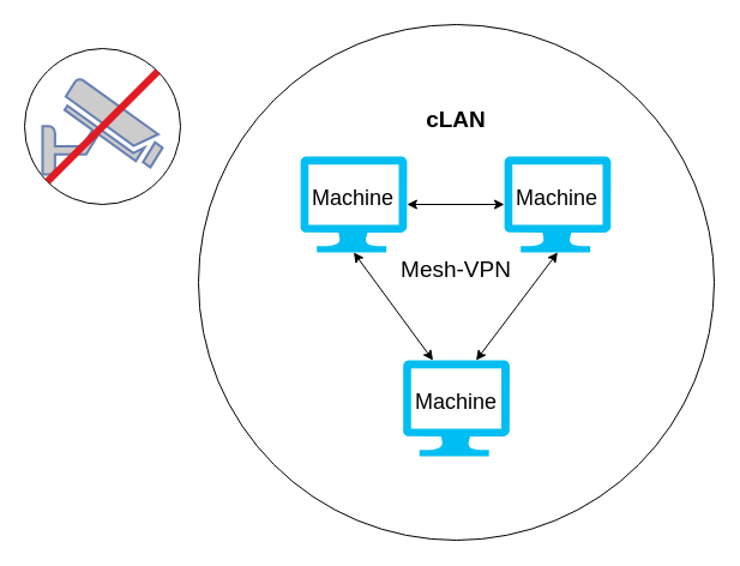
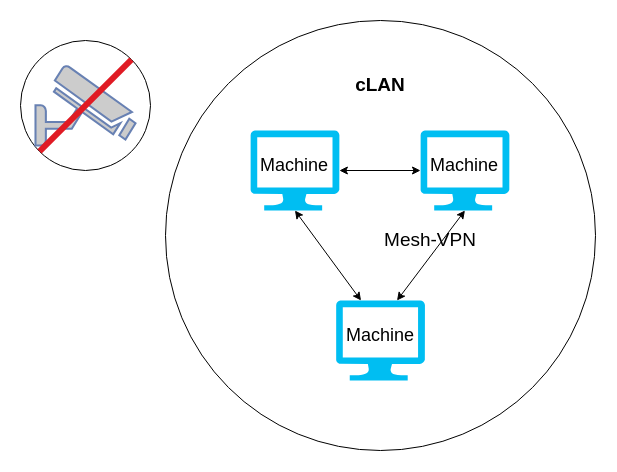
- <mxCell id="13" value="&lt;div&gt;&lt;font style=&quot;font-size: 19px;&quot;&gt;cLAN&lt;br&gt;&lt;/font&gt;&lt;/div&gt;" style="text;html=1;strokeColor=none;fillColor=none;align=center;verticalAlign=middle;whiteSpace=wrap;rounded=0;fontSize=19;fontStyle=1" vertex="1" parent="1"><mxGeometry x="350" y="85" width="60" height="30" as="geometry" /></mxCell>
+ <mxCell id="13" value="&lt;div&gt;&lt;font style=&quot;font-size: 19px;&quot;&gt;cLAN&lt;br&gt;&lt;/font&gt;&lt;/div&gt;" style="text;html=1;strokeColor=none;fillColor=none;align=center;verticalAlign=middle;whiteSpace=wrap;rounded=0;fontSize=19;fontStyle=1" vertex="1" parent="1"><mxGeometry x="350" y="70" width="60" height="30" as="geometry" /></mxCell>
- <mxCell id="14" value="&lt;font style=&quot;font-size: 19px;&quot;&gt;Mesh-VPN&lt;/font&gt;" style="text;html=1;strokeColor=none;fillColor=none;align=center;verticalAlign=middle;whiteSpace=wrap;rounded=0;" vertex="1" parent="1"><mxGeometry x="250" y="210" width="260" height="30" as="geometry" /></mxCell>
+ <mxCell id="14" value="&lt;font style=&quot;font-size: 19px;&quot;&gt;Mesh-VPN&lt;/font&gt;" style="text;html=1;strokeColor=none;fillColor=none;align=center;verticalAlign=middle;whiteSpace=wrap;rounded=0;" vertex="1" parent="1"><mxGeometry x="300" y="225" width="260" height="30" as="geometry" /></mxCell>
